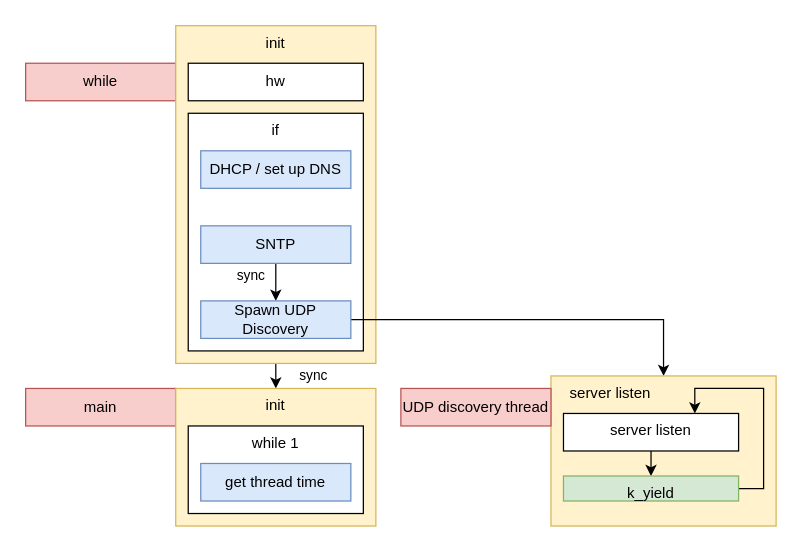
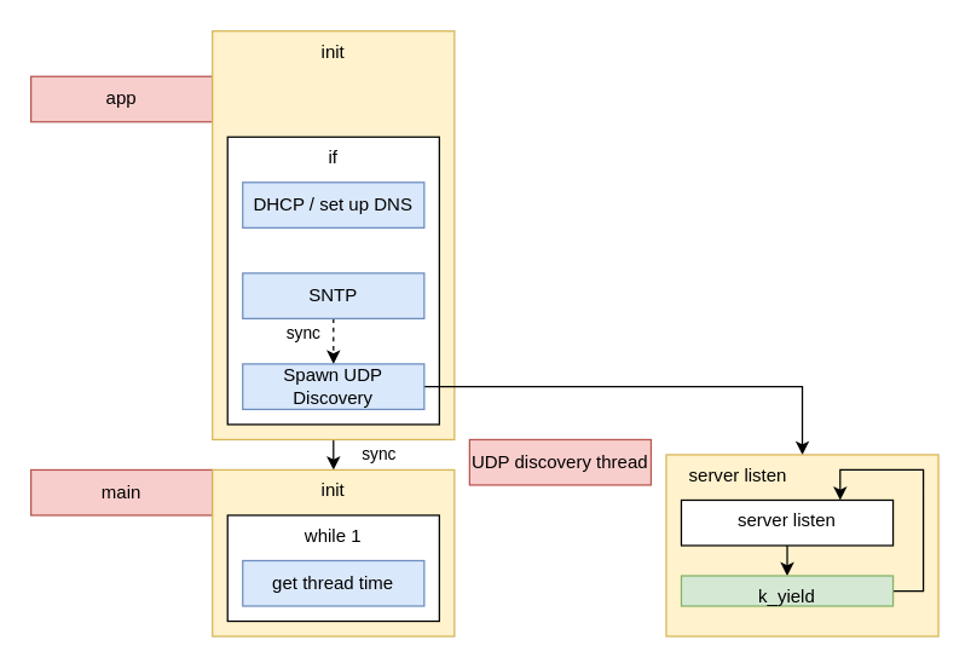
- <mxCell id="2" value="while" style="rounded=0;whiteSpace=wrap;html=1;fillColor=#f8cecc;strokeColor=#b85450;" parent="1" vertex="1"><mxGeometry x="20" y="50" width="120" height="30" as="geometry" /></mxCell>
+ <mxCell id="2" value="app" style="rounded=0;whiteSpace=wrap;html=1;fillColor=#f8cecc;strokeColor=#b85450;" parent="1" vertex="1"><mxGeometry x="20" y="50" width="120" height="30" as="geometry" /></mxCell>
- <mxCell id="5" value="hw" style="rounded=0;whiteSpace=wrap;html=1;" parent="1" vertex="1"><mxGeometry x="150" y="50" width="140" height="30" as="geometry" /></mxCell>
- <mxCell id="8" value="sync" style="edgeStyle=orthogonalEdgeStyle;rounded=0;orthogonalLoop=1;jettySize=auto;html=1;exitX=0.5;exitY=1;exitDx=0;exitDy=0;entryX=0.5;entryY=0;entryDx=0;entryDy=0;" parent="1" source="9" target="15" edge="1"><mxGeometry x="-0.333" y="-20" relative="1" as="geometry"><mxPoint as="offset" /></mxGeometry></mxCell>
+ <mxCell id="8" value="sync" style="edgeStyle=orthogonalEdgeStyle;rounded=0;orthogonalLoop=1;jettySize=auto;html=1;exitX=0.5;exitY=1;exitDx=0;exitDy=0;entryX=0.5;entryY=0;entryDx=0;entryDy=0;dashed=1;" parent="1" source="9" target="15" edge="1"><mxGeometry x="-0.333" y="-20" relative="1" as="geometry"><mxPoint as="offset" /></mxGeometry></mxCell>
- <mxCell id="17" value="UDP discovery thread" style="rounded=0;whiteSpace=wrap;html=1;fillColor=#f8cecc;strokeColor=#b85450;" parent="1" vertex="1"><mxGeometry x="320" y="310" width="120" height="30" as="geometry" /></mxCell>
+ <mxCell id="17" value="UDP discovery thread" style="rounded=0;whiteSpace=wrap;html=1;fillColor=#f8cecc;strokeColor=#b85450;" parent="1" vertex="1"><mxGeometry x="310" y="290" width="120" height="30" as="geometry" /></mxCell>
